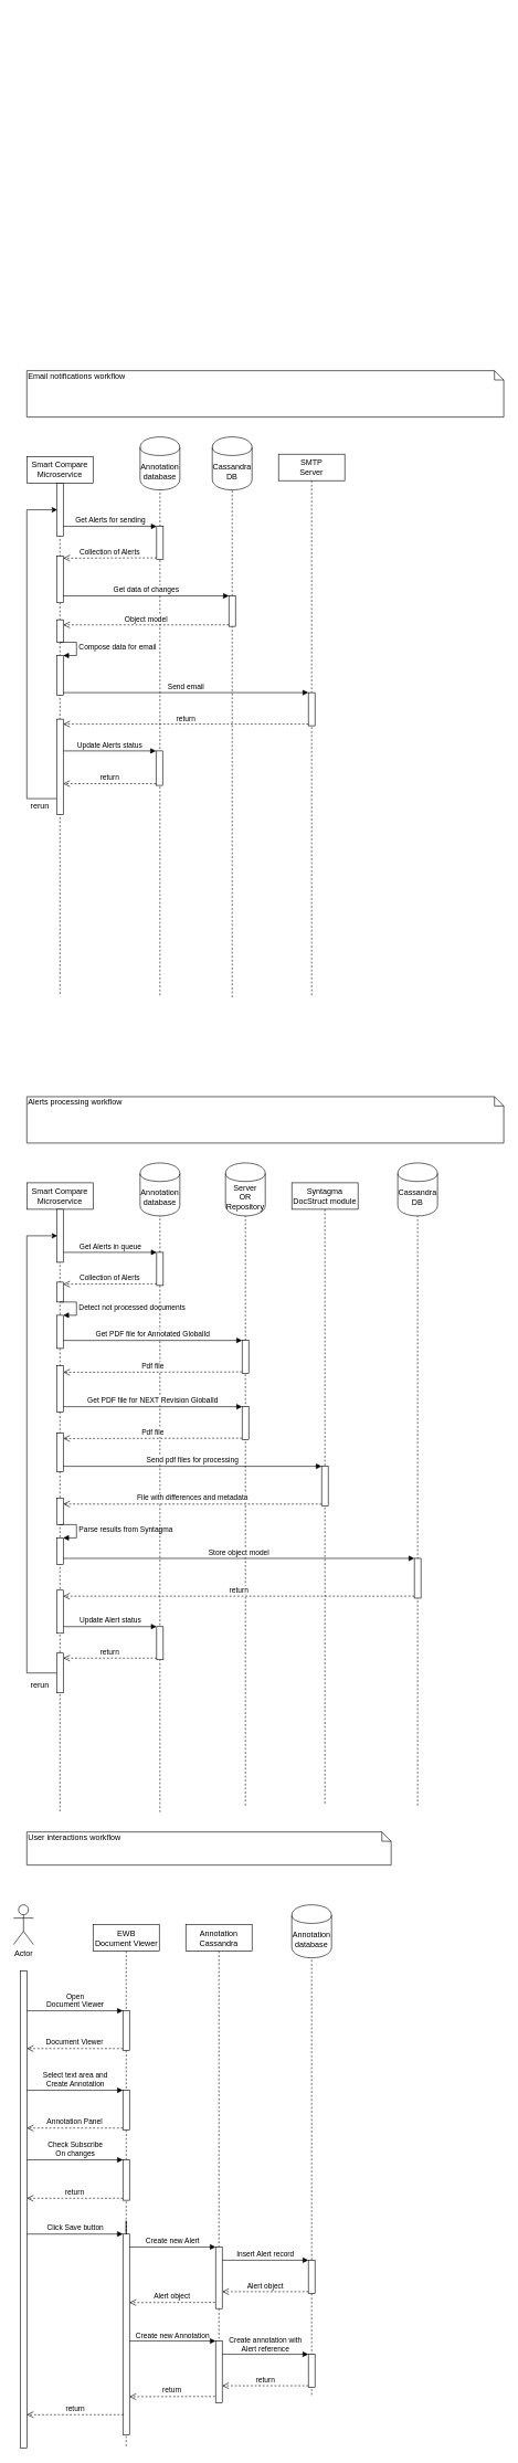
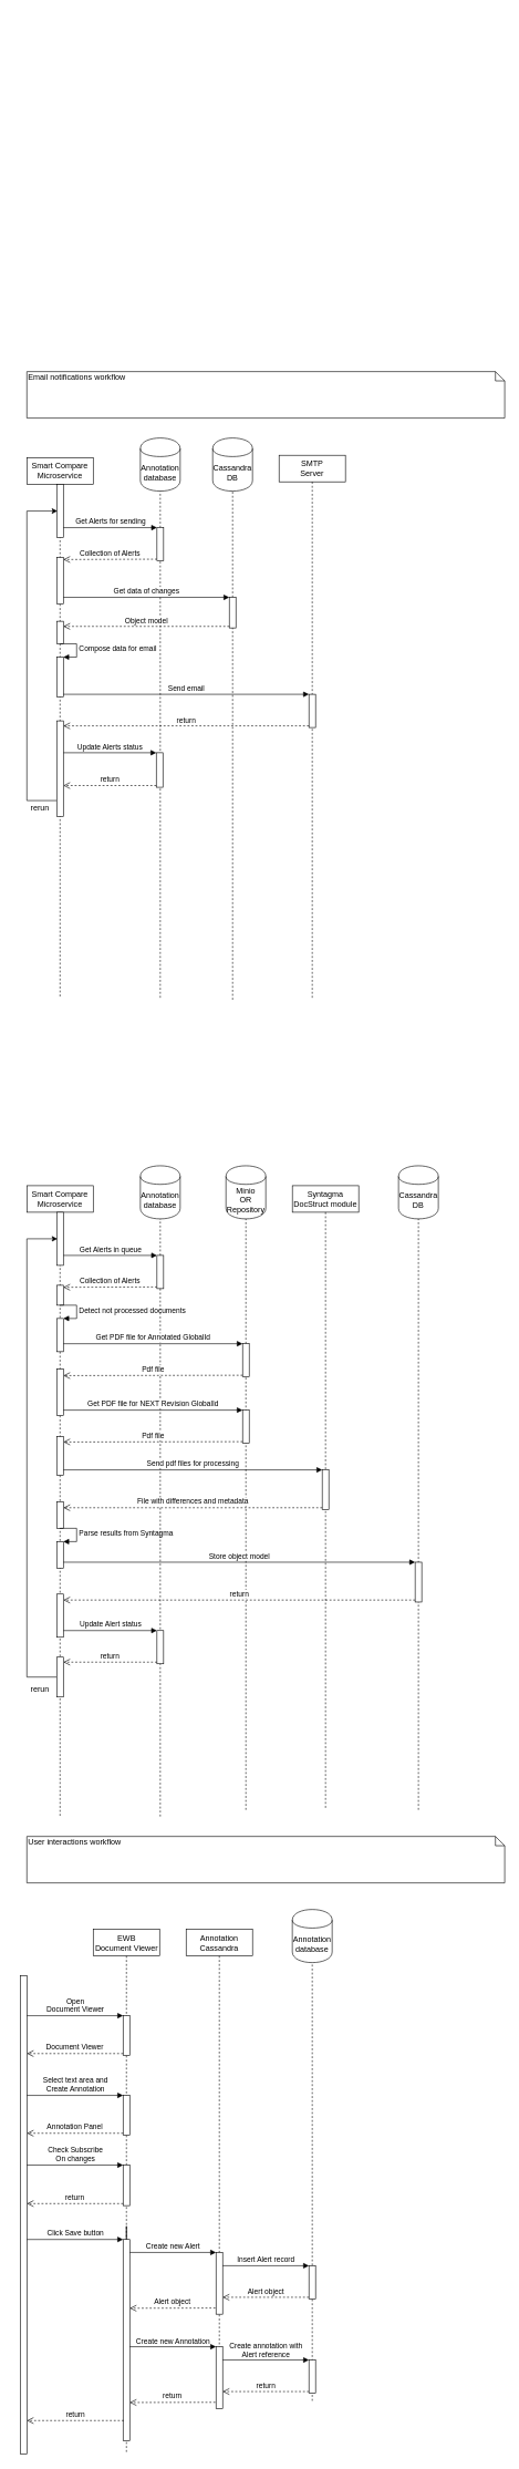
- <mxCell id="38" value="Alerts processing workflow" style="shape=note;whiteSpace=wrap;html=1;size=14;verticalAlign=top;align=left;spacingTop=-6;" vertex="1" parent="1"><mxGeometry x="40" y="1654" width="720" height="70" as="geometry" /></mxCell>
- <mxCell id="23" value="Server&lt;br&gt;OR&lt;br&gt;Repository" style="shape=cylinder;whiteSpace=wrap;html=1;boundedLbl=1;backgroundOutline=1;" vertex="1" parent="1"><mxGeometry x="340" y="1754" width="60" height="80" as="geometry" /></mxCell>
+ <mxCell id="23" value="Minio&lt;br&gt;OR&lt;br&gt;Repository" style="shape=cylinder;whiteSpace=wrap;html=1;boundedLbl=1;backgroundOutline=1;" vertex="1" parent="1"><mxGeometry x="340" y="1754" width="60" height="80" as="geometry" /></mxCell>
- <mxCell id="92" value="User interactions workflow" style="shape=note;whiteSpace=wrap;html=1;size=14;verticalAlign=top;align=left;spacingTop=-6;" vertex="1" parent="1"><mxGeometry x="40" y="2764" width="550" height="50" as="geometry" /></mxCell>
+ <mxCell id="92" value="User interactions workflow" style="shape=note;whiteSpace=wrap;html=1;size=14;verticalAlign=top;align=left;spacingTop=-6;" vertex="1" parent="1"><mxGeometry x="40" y="2764" width="720" height="70" as="geometry" /></mxCell>
- <mxCell id="61" value="Actor" style="shape=umlActor;verticalLabelPosition=bottom;labelBackgroundColor=#ffffff;verticalAlign=top;html=1;outlineConnect=0;" vertex="1" parent="1"><mxGeometry x="20" y="2874" width="30" height="60" as="geometry" /></mxCell>
